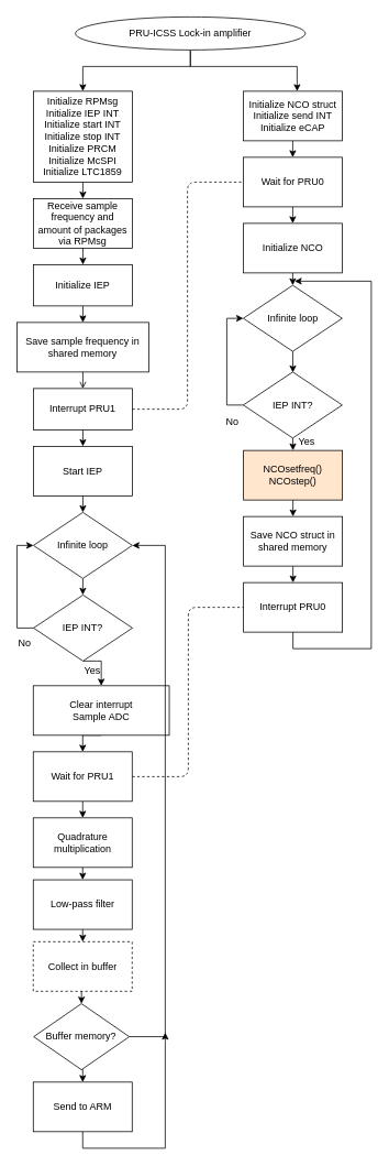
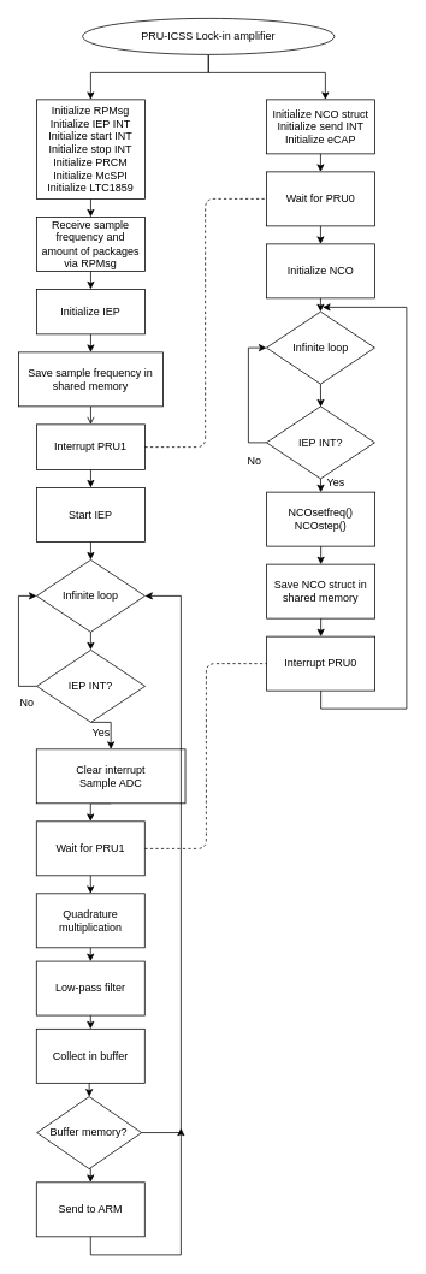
- <mxCell id="25" value="NCOsetfreq()&lt;br&gt;NCOstep()&lt;br&gt;" style="rounded=0;whiteSpace=wrap;html=1;fillColor=#ffe6cc;" vertex="1" parent="1"><mxGeometry x="295" y="545" width="120" height="60" as="geometry" /></mxCell>
+ <mxCell id="25" value="NCOsetfreq()&lt;br&gt;NCOstep()&lt;br&gt;" style="rounded=0;whiteSpace=wrap;html=1;" vertex="1" parent="1"><mxGeometry x="295" y="545" width="120" height="60" as="geometry" /></mxCell>
- <mxCell id="42" value="Collect in buffer" style="rounded=0;whiteSpace=wrap;html=1;dashed=1;" vertex="1" parent="1"><mxGeometry x="39.857" y="1139.929" width="120" height="60" as="geometry" /></mxCell>
+ <mxCell id="42" value="Collect in buffer" style="rounded=0;whiteSpace=wrap;html=1;" vertex="1" parent="1"><mxGeometry x="39.857" y="1139.929" width="120" height="60" as="geometry" /></mxCell>
